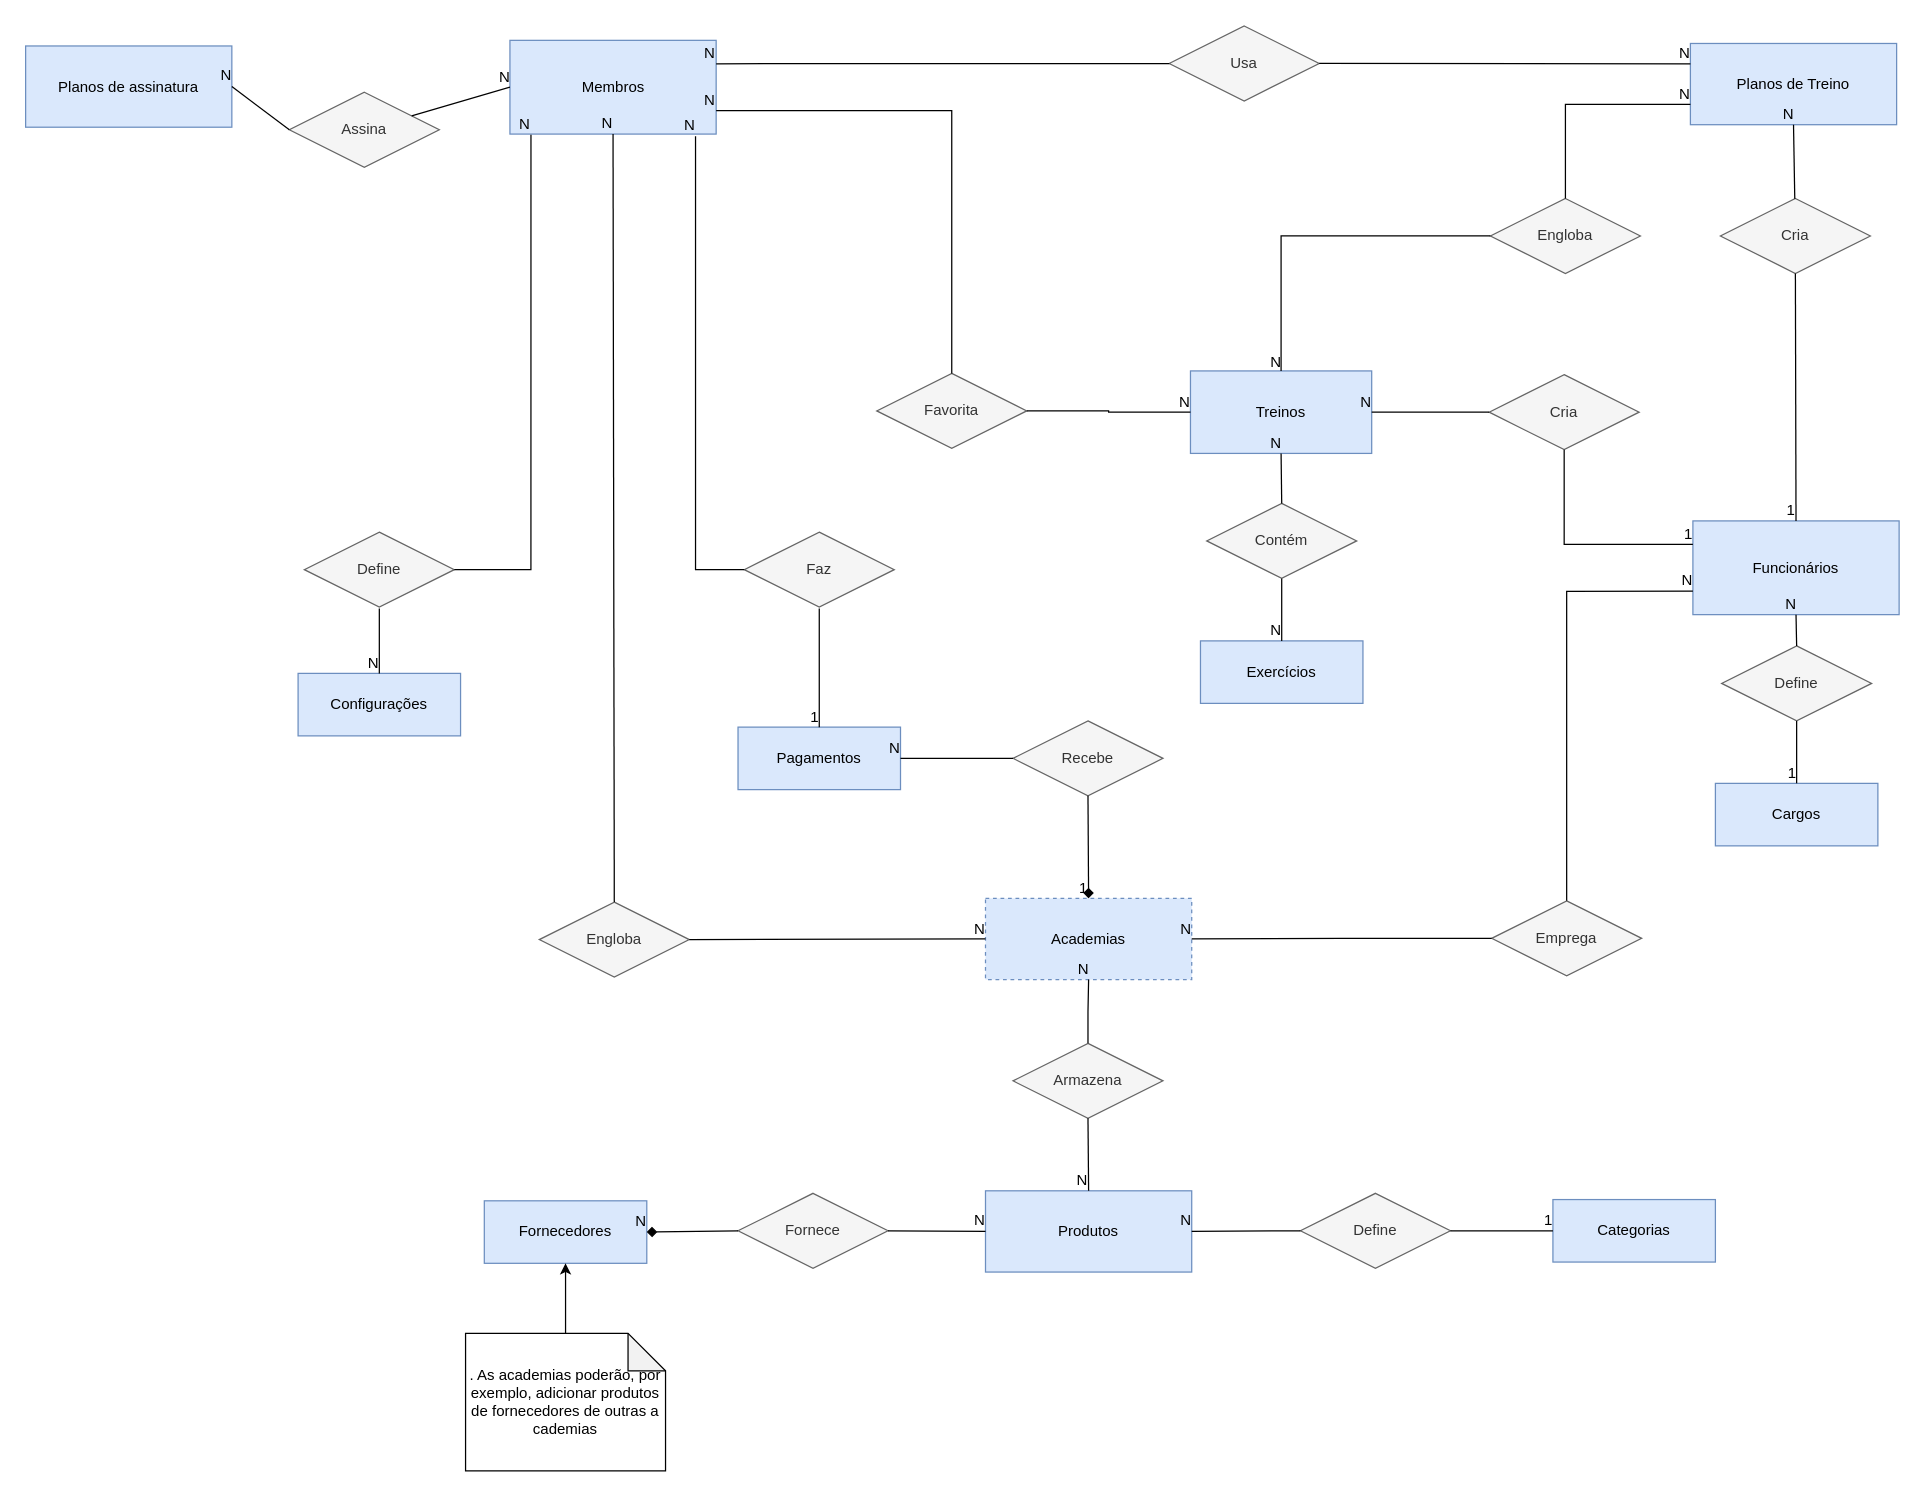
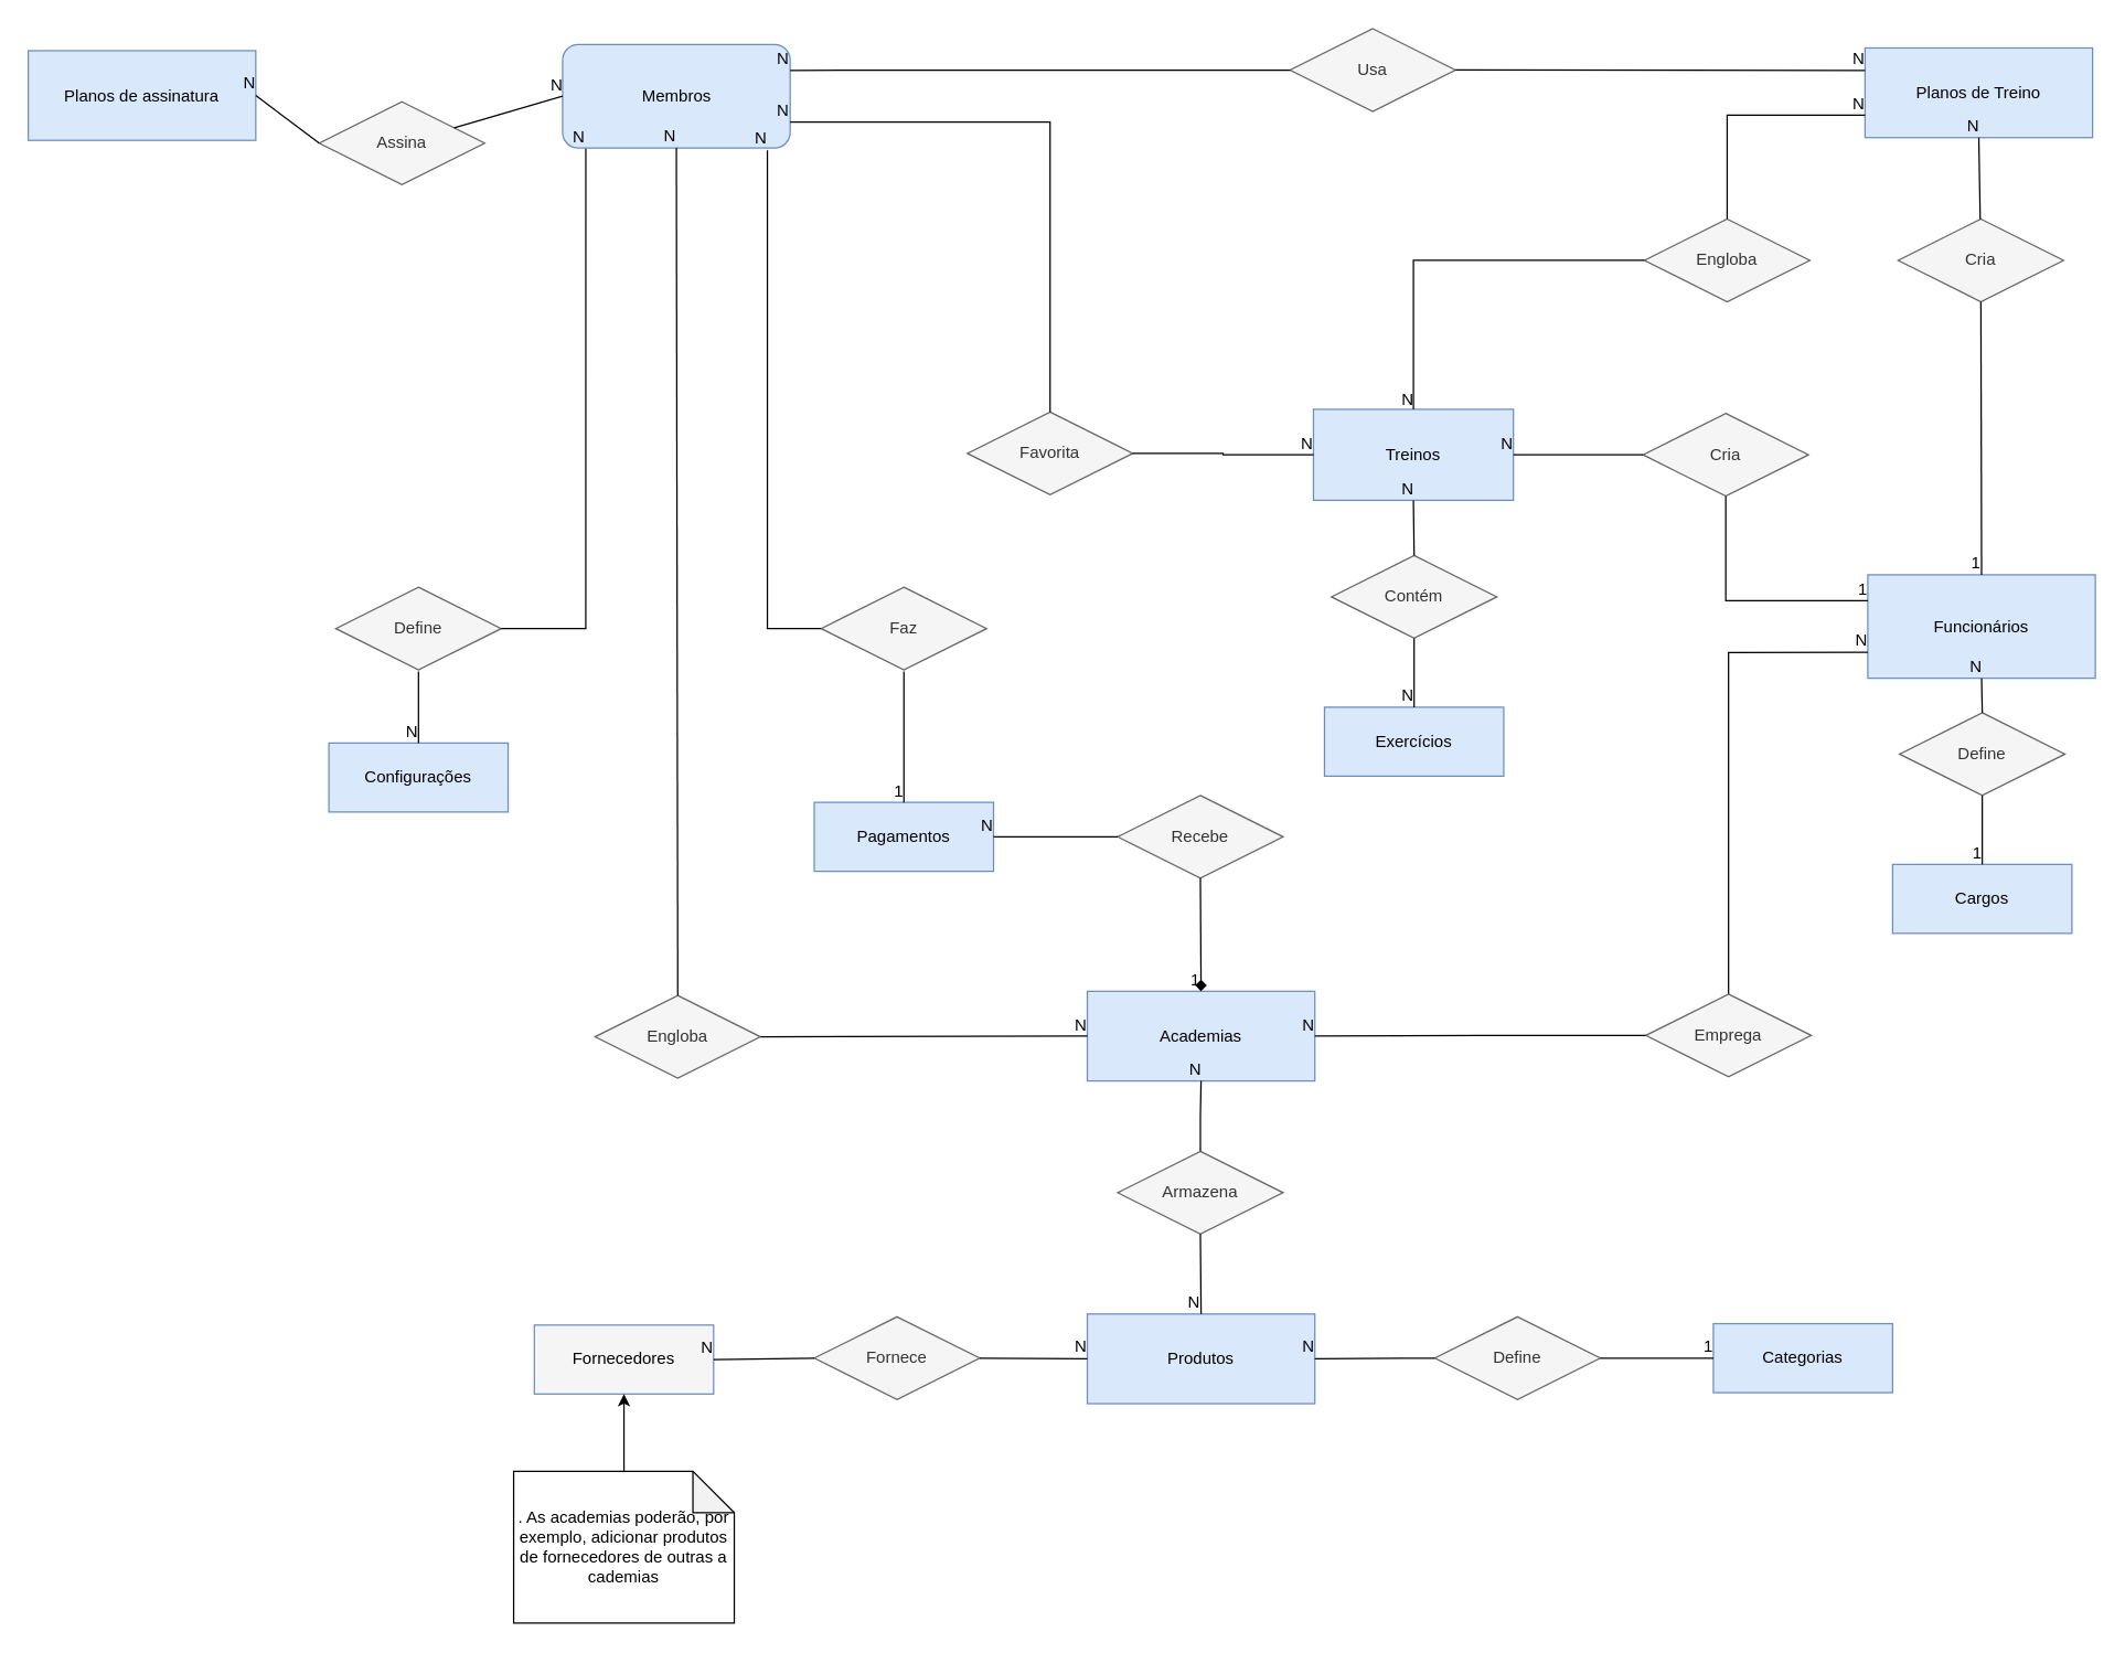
- <mxCell id="2" value="Membros" style="whiteSpace=wrap;html=1;align=center;fillColor=#dae8fc;strokeColor=#6c8ebf;" parent="1" vertex="1"><mxGeometry x="407.5" y="31.5" width="165" height="75" as="geometry" /></mxCell>
+ <mxCell id="2" value="Membros" style="whiteSpace=wrap;html=1;align=center;fillColor=#dae8fc;strokeColor=#6c8ebf;rounded=1;" parent="1" vertex="1"><mxGeometry x="407.5" y="31.5" width="165" height="75" as="geometry" /></mxCell>
- <mxCell id="3" value="Academias" style="whiteSpace=wrap;html=1;align=center;fillColor=#dae8fc;strokeColor=#6c8ebf;dashed=1;" parent="1" vertex="1"><mxGeometry x="788" y="718" width="165" height="65" as="geometry" /></mxCell>
+ <mxCell id="3" value="Academias" style="whiteSpace=wrap;html=1;align=center;fillColor=#dae8fc;strokeColor=#6c8ebf;" parent="1" vertex="1"><mxGeometry x="788" y="718" width="165" height="65" as="geometry" /></mxCell>
- <mxCell id="70" value="Fornecedores" style="whiteSpace=wrap;html=1;align=center;fillColor=#dae8fc;strokeColor=#6c8ebf;" parent="1" vertex="1"><mxGeometry x="387" y="960" width="130" height="50" as="geometry" /></mxCell>
+ <mxCell id="70" value="Fornecedores" style="whiteSpace=wrap;html=1;align=center;fillColor=#f5f5f5;strokeColor=#6c8ebf;" parent="1" vertex="1"><mxGeometry x="387" y="960" width="130" height="50" as="geometry" /></mxCell>
- <mxCell id="73" value="" style="endArrow=diamond;html=1;rounded=0;entryX=1;entryY=0.5;entryDx=0;entryDy=0;exitX=0;exitY=0.5;exitDx=0;exitDy=0;" parent="1" source="69" target="70" edge="1"><mxGeometry relative="1" as="geometry"><mxPoint x="430" y="1080" as="sourcePoint" /><mxPoint x="590" y="1080" as="targetPoint" /></mxGeometry></mxCell>
+ <mxCell id="73" value="" style="endArrow=none;html=1;rounded=0;entryX=1;entryY=0.5;entryDx=0;entryDy=0;exitX=0;exitY=0.5;exitDx=0;exitDy=0;" parent="1" source="69" target="70" edge="1"><mxGeometry relative="1" as="geometry"><mxPoint x="430" y="1080" as="sourcePoint" /><mxPoint x="590" y="1080" as="targetPoint" /></mxGeometry></mxCell>
